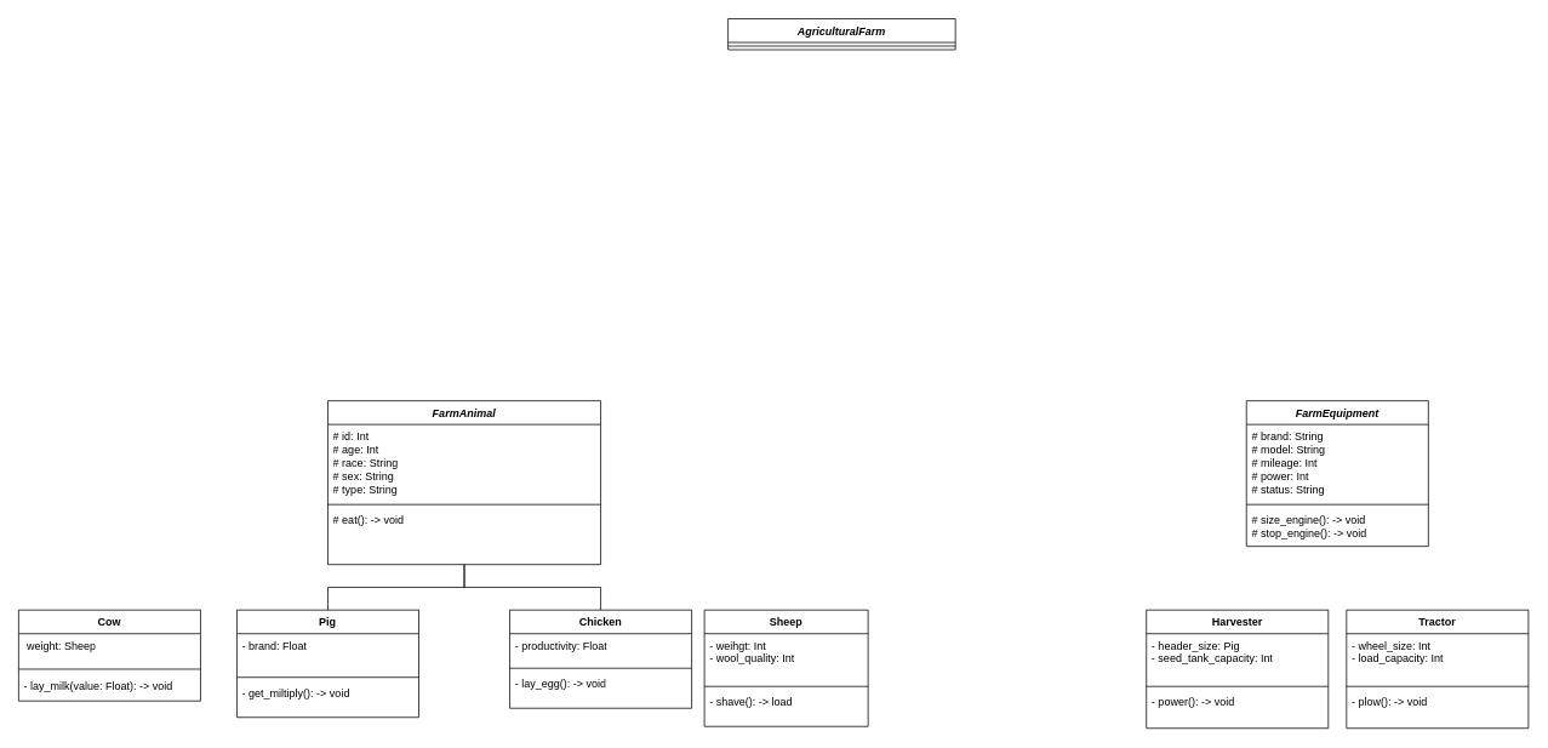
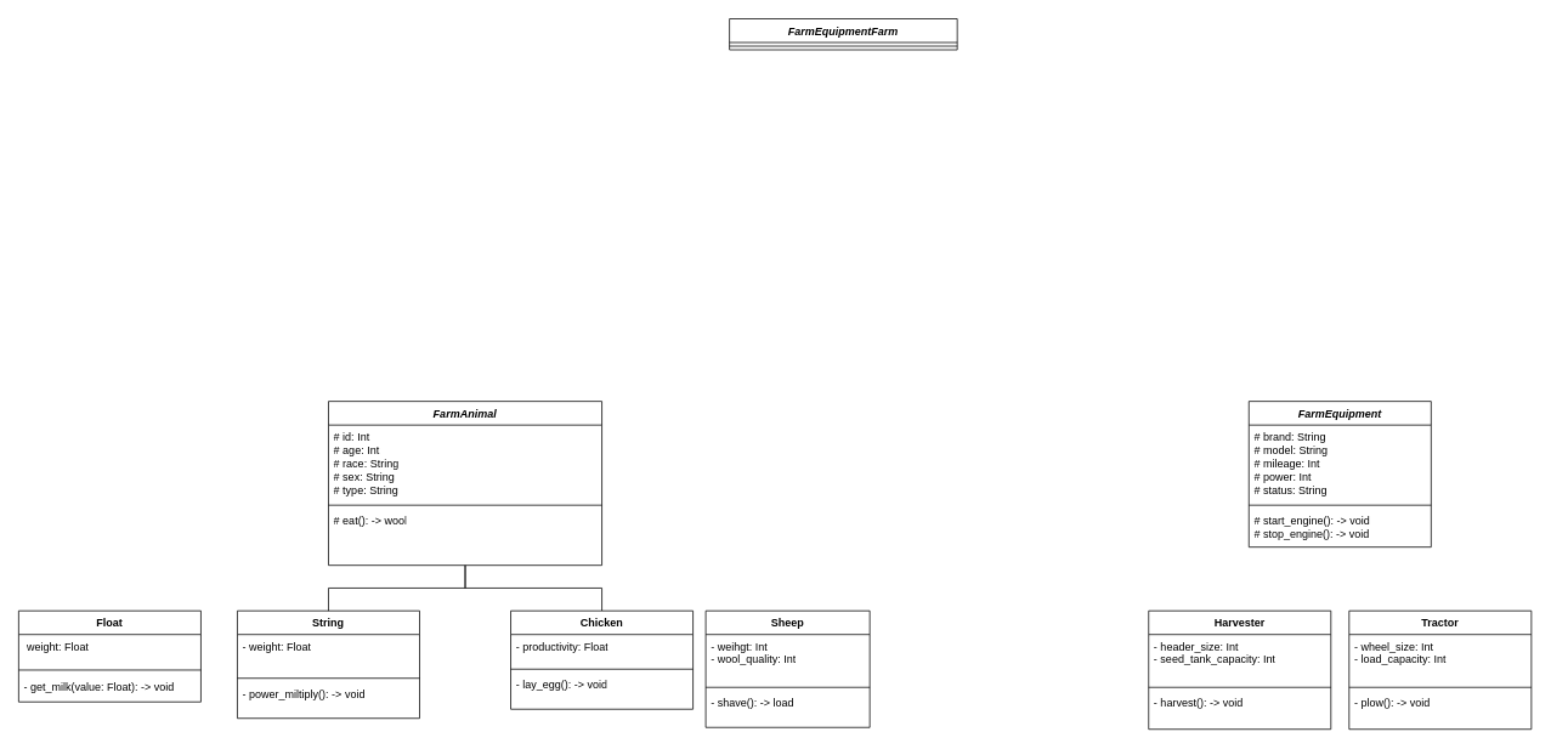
- <mxCell id="19" value="&lt;i&gt;&lt;span style=&quot;white-space-collapse: preserve;&quot; data-src-align=&quot;0:20&quot; class=&quot;EzKURWReUAB5oZgtQNkl&quot;&gt;Agricultural&lt;/span&gt;&lt;span style=&quot;white-space-collapse: preserve;&quot; data-src-align=&quot;21:5&quot; class=&quot;EzKURWReUAB5oZgtQNkl&quot;&gt;Farm&lt;/span&gt;&lt;/i&gt;" style="swimlane;fontStyle=1;align=center;verticalAlign=top;childLayout=stackLayout;horizontal=1;startSize=26;horizontalStack=0;resizeParent=1;resizeParentMax=0;resizeLast=0;collapsible=1;marginBottom=0;whiteSpace=wrap;html=1;" parent="1" vertex="1"><mxGeometry x="800" y="20" width="250" height="34" as="geometry" /></mxCell>
+ <mxCell id="19" value="&lt;i&gt;&lt;span style=&quot;white-space-collapse: preserve;&quot; data-src-align=&quot;0:20&quot; class=&quot;EzKURWReUAB5oZgtQNkl&quot;&gt;FarmEquipment&lt;/span&gt;&lt;span style=&quot;white-space-collapse: preserve;&quot; data-src-align=&quot;21:5&quot; class=&quot;EzKURWReUAB5oZgtQNkl&quot;&gt;Farm&lt;/span&gt;&lt;/i&gt;" style="swimlane;fontStyle=1;align=center;verticalAlign=top;childLayout=stackLayout;horizontal=1;startSize=26;horizontalStack=0;resizeParent=1;resizeParentMax=0;resizeLast=0;collapsible=1;marginBottom=0;whiteSpace=wrap;html=1;" parent="1" vertex="1"><mxGeometry x="800" y="20" width="250" height="34" as="geometry" /></mxCell>
- <mxCell id="10" value="# eat(): -&amp;gt; void&lt;div&gt;&lt;br&gt;&lt;/div&gt;&lt;div&gt;&lt;br&gt;&lt;/div&gt;" style="text;strokeColor=none;fillColor=none;align=left;verticalAlign=top;spacingLeft=4;spacingRight=4;overflow=hidden;rotatable=0;points=[[0,0.5],[1,0.5]];portConstraint=eastwest;whiteSpace=wrap;html=1;" parent="7" vertex="1"><mxGeometry y="118" width="300" height="62" as="geometry" /></mxCell>
+ <mxCell id="10" value="# eat(): -&amp;gt; wool&lt;div&gt;&lt;br&gt;&lt;/div&gt;&lt;div&gt;&lt;br&gt;&lt;/div&gt;" style="text;strokeColor=none;fillColor=none;align=left;verticalAlign=top;spacingLeft=4;spacingRight=4;overflow=hidden;rotatable=0;points=[[0,0.5],[1,0.5]];portConstraint=eastwest;whiteSpace=wrap;html=1;" parent="7" vertex="1"><mxGeometry y="118" width="300" height="62" as="geometry" /></mxCell>
- <mxCell id="28" value="# size_engine(): -&amp;gt; void&lt;div&gt;# stop_engine(): -&amp;gt; void&lt;/div&gt;" style="text;strokeColor=none;fillColor=none;align=left;verticalAlign=top;spacingLeft=4;spacingRight=4;overflow=hidden;rotatable=0;points=[[0,0.5],[1,0.5]];portConstraint=eastwest;whiteSpace=wrap;html=1;" parent="25" vertex="1"><mxGeometry y="118" width="200" height="42" as="geometry" /></mxCell>
+ <mxCell id="28" value="# start_engine(): -&amp;gt; void&lt;div&gt;# stop_engine(): -&amp;gt; void&lt;/div&gt;" style="text;strokeColor=none;fillColor=none;align=left;verticalAlign=top;spacingLeft=4;spacingRight=4;overflow=hidden;rotatable=0;points=[[0,0.5],[1,0.5]];portConstraint=eastwest;whiteSpace=wrap;html=1;" parent="25" vertex="1"><mxGeometry y="118" width="200" height="42" as="geometry" /></mxCell>
- <mxCell id="21" value="Cow" style="swimlane;fontStyle=1;align=center;verticalAlign=top;childLayout=stackLayout;horizontal=1;startSize=26;horizontalStack=0;resizeParent=1;resizeParentMax=0;resizeLast=0;collapsible=1;marginBottom=0;whiteSpace=wrap;html=1;" parent="1" vertex="1"><mxGeometry x="20" y="670" width="200" height="100" as="geometry" /></mxCell>
+ <mxCell id="21" value="Float" style="swimlane;fontStyle=1;align=center;verticalAlign=top;childLayout=stackLayout;horizontal=1;startSize=26;horizontalStack=0;resizeParent=1;resizeParentMax=0;resizeLast=0;collapsible=1;marginBottom=0;whiteSpace=wrap;html=1;" parent="1" vertex="1"><mxGeometry x="20" y="670" width="200" height="100" as="geometry" /></mxCell>
- <mxCell id="33" value="Pig" style="swimlane;fontStyle=1;align=center;verticalAlign=top;childLayout=stackLayout;horizontal=1;startSize=26;horizontalStack=0;resizeParent=1;resizeParentMax=0;resizeLast=0;collapsible=1;marginBottom=0;whiteSpace=wrap;html=1;" vertex="1" parent="1"><mxGeometry x="260" y="670" width="200" height="118" as="geometry" /></mxCell>
+ <mxCell id="33" value="String" style="swimlane;fontStyle=1;align=center;verticalAlign=top;childLayout=stackLayout;horizontal=1;startSize=26;horizontalStack=0;resizeParent=1;resizeParentMax=0;resizeLast=0;collapsible=1;marginBottom=0;whiteSpace=wrap;html=1;" vertex="1" parent="1"><mxGeometry x="260" y="670" width="200" height="118" as="geometry" /></mxCell>
- <mxCell id="22" value="&lt;div&gt;&lt;span style=&quot;background-color: transparent; color: light-dark(rgb(0, 0, 0), rgb(255, 255, 255));&quot;&gt;&amp;nbsp;weight: Sheep&lt;/span&gt;&lt;br&gt;&lt;/div&gt;" style="text;strokeColor=none;fillColor=none;align=left;verticalAlign=top;spacingLeft=4;spacingRight=4;overflow=hidden;rotatable=0;points=[[0,0.5],[1,0.5]];portConstraint=eastwest;whiteSpace=wrap;html=1;" parent="21" vertex="1"><mxGeometry y="26" width="200" height="34" as="geometry" /></mxCell>
+ <mxCell id="22" value="&lt;div&gt;&lt;span style=&quot;background-color: transparent; color: light-dark(rgb(0, 0, 0), rgb(255, 255, 255));&quot;&gt;&amp;nbsp;weight: Float&lt;/span&gt;&lt;br&gt;&lt;/div&gt;" style="text;strokeColor=none;fillColor=none;align=left;verticalAlign=top;spacingLeft=4;spacingRight=4;overflow=hidden;rotatable=0;points=[[0,0.5],[1,0.5]];portConstraint=eastwest;whiteSpace=wrap;html=1;" parent="21" vertex="1"><mxGeometry y="26" width="200" height="34" as="geometry" /></mxCell>
- <mxCell id="34" value="&lt;div&gt;&lt;span style=&quot;background-color: transparent; color: light-dark(rgb(0, 0, 0), rgb(255, 255, 255));&quot;&gt;- brand: Float&lt;/span&gt;&lt;br&gt;&lt;/div&gt;" style="text;strokeColor=none;fillColor=none;align=left;verticalAlign=top;spacingLeft=4;spacingRight=4;overflow=hidden;rotatable=0;points=[[0,0.5],[1,0.5]];portConstraint=eastwest;whiteSpace=wrap;html=1;" vertex="1" parent="33"><mxGeometry y="26" width="200" height="44" as="geometry" /></mxCell>
+ <mxCell id="34" value="&lt;div&gt;&lt;span style=&quot;background-color: transparent; color: light-dark(rgb(0, 0, 0), rgb(255, 255, 255));&quot;&gt;- weight: Float&lt;/span&gt;&lt;br&gt;&lt;/div&gt;" style="text;strokeColor=none;fillColor=none;align=left;verticalAlign=top;spacingLeft=4;spacingRight=4;overflow=hidden;rotatable=0;points=[[0,0.5],[1,0.5]];portConstraint=eastwest;whiteSpace=wrap;html=1;" vertex="1" parent="33"><mxGeometry y="26" width="200" height="44" as="geometry" /></mxCell>
- <mxCell id="3" value="- header_size: Pig&lt;div&gt;- seed_tank_capacity: Int&lt;/div&gt;" style="text;strokeColor=none;fillColor=none;align=left;verticalAlign=top;spacingLeft=4;spacingRight=4;overflow=hidden;rotatable=0;points=[[0,0.5],[1,0.5]];portConstraint=eastwest;whiteSpace=wrap;html=1;" parent="2" vertex="1"><mxGeometry y="26" width="200" height="54" as="geometry" /></mxCell>
+ <mxCell id="3" value="- header_size: Int&lt;div&gt;- seed_tank_capacity: Int&lt;/div&gt;" style="text;strokeColor=none;fillColor=none;align=left;verticalAlign=top;spacingLeft=4;spacingRight=4;overflow=hidden;rotatable=0;points=[[0,0.5],[1,0.5]];portConstraint=eastwest;whiteSpace=wrap;html=1;" parent="2" vertex="1"><mxGeometry y="26" width="200" height="54" as="geometry" /></mxCell>
- <mxCell id="24" value="- lay_milk(value: Float): -&amp;gt; void" style="text;strokeColor=none;fillColor=none;align=left;verticalAlign=top;spacingLeft=4;spacingRight=4;overflow=hidden;rotatable=0;points=[[0,0.5],[1,0.5]];portConstraint=eastwest;whiteSpace=wrap;html=1;" parent="21" vertex="1"><mxGeometry y="70" width="200" height="30" as="geometry" /></mxCell>
+ <mxCell id="24" value="- get_milk(value: Float): -&amp;gt; void" style="text;strokeColor=none;fillColor=none;align=left;verticalAlign=top;spacingLeft=4;spacingRight=4;overflow=hidden;rotatable=0;points=[[0,0.5],[1,0.5]];portConstraint=eastwest;whiteSpace=wrap;html=1;" parent="21" vertex="1"><mxGeometry y="70" width="200" height="30" as="geometry" /></mxCell>
- <mxCell id="36" value="- get_miltiply(): -&amp;gt; void" style="text;strokeColor=none;fillColor=none;align=left;verticalAlign=top;spacingLeft=4;spacingRight=4;overflow=hidden;rotatable=0;points=[[0,0.5],[1,0.5]];portConstraint=eastwest;whiteSpace=wrap;html=1;" vertex="1" parent="33"><mxGeometry y="78" width="200" height="40" as="geometry" /></mxCell>
+ <mxCell id="36" value="- power_miltiply(): -&amp;gt; void" style="text;strokeColor=none;fillColor=none;align=left;verticalAlign=top;spacingLeft=4;spacingRight=4;overflow=hidden;rotatable=0;points=[[0,0.5],[1,0.5]];portConstraint=eastwest;whiteSpace=wrap;html=1;" vertex="1" parent="33"><mxGeometry y="78" width="200" height="40" as="geometry" /></mxCell>
- <mxCell id="5" value="- power(): -&amp;gt; void" style="text;strokeColor=none;fillColor=none;align=left;verticalAlign=top;spacingLeft=4;spacingRight=4;overflow=hidden;rotatable=0;points=[[0,0.5],[1,0.5]];portConstraint=eastwest;whiteSpace=wrap;html=1;" parent="2" vertex="1"><mxGeometry y="88" width="200" height="42" as="geometry" /></mxCell>
+ <mxCell id="5" value="- harvest(): -&amp;gt; void" style="text;strokeColor=none;fillColor=none;align=left;verticalAlign=top;spacingLeft=4;spacingRight=4;overflow=hidden;rotatable=0;points=[[0,0.5],[1,0.5]];portConstraint=eastwest;whiteSpace=wrap;html=1;" parent="2" vertex="1"><mxGeometry y="88" width="200" height="42" as="geometry" /></mxCell>
